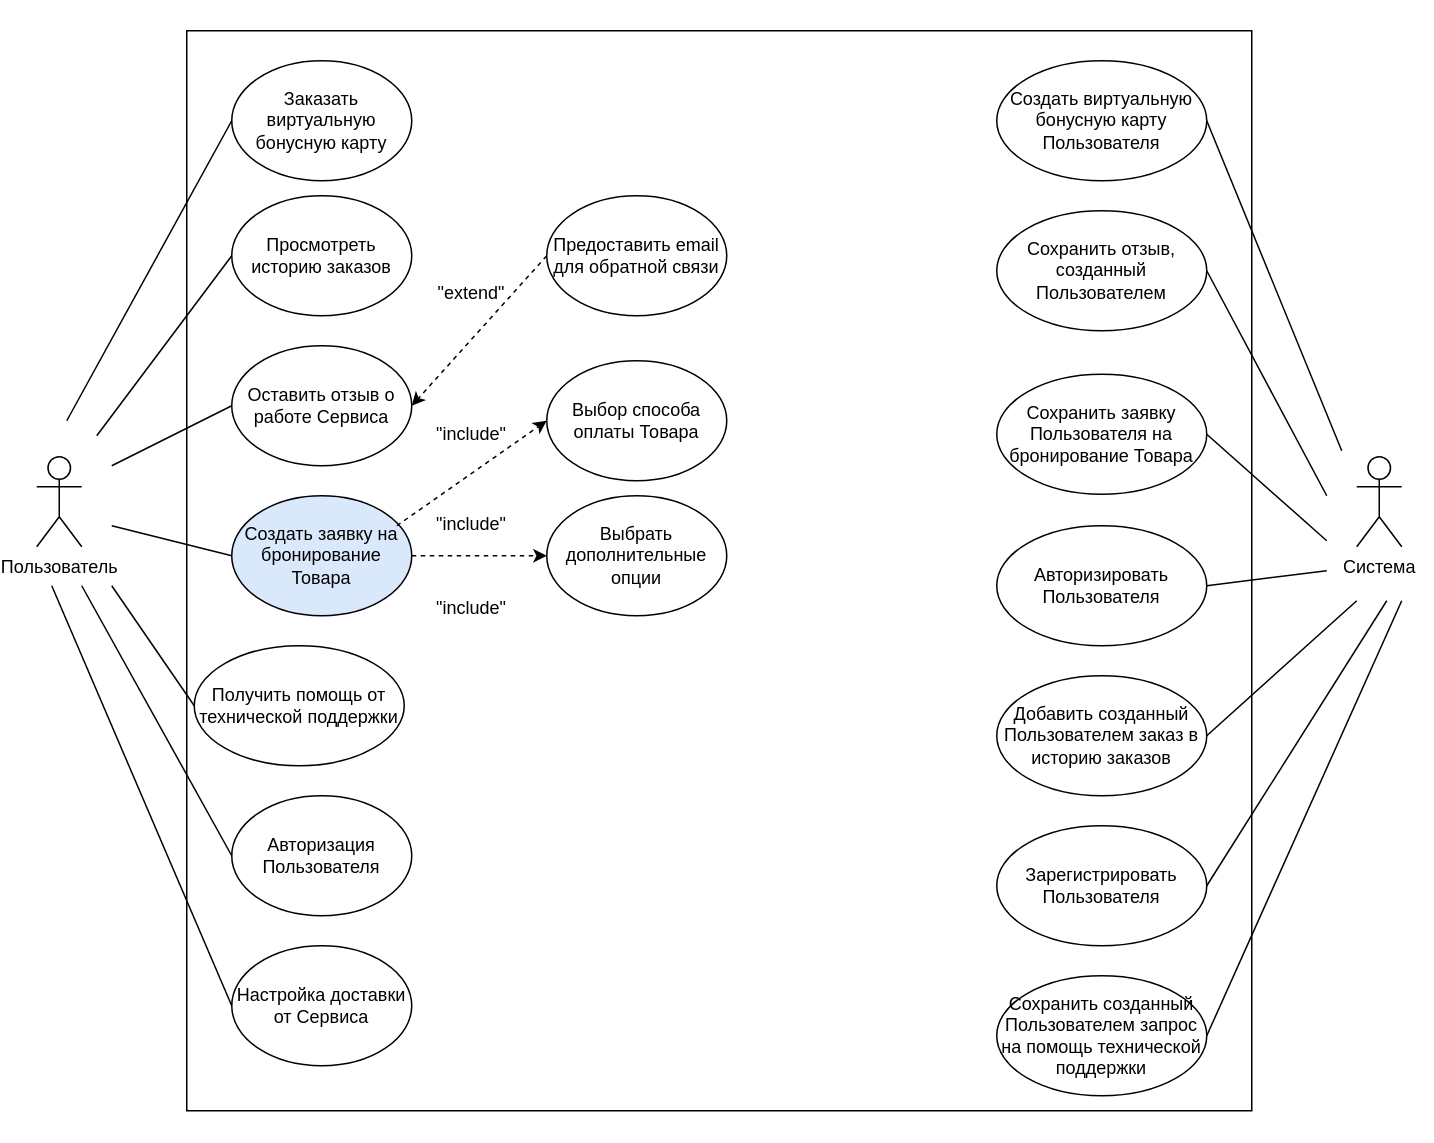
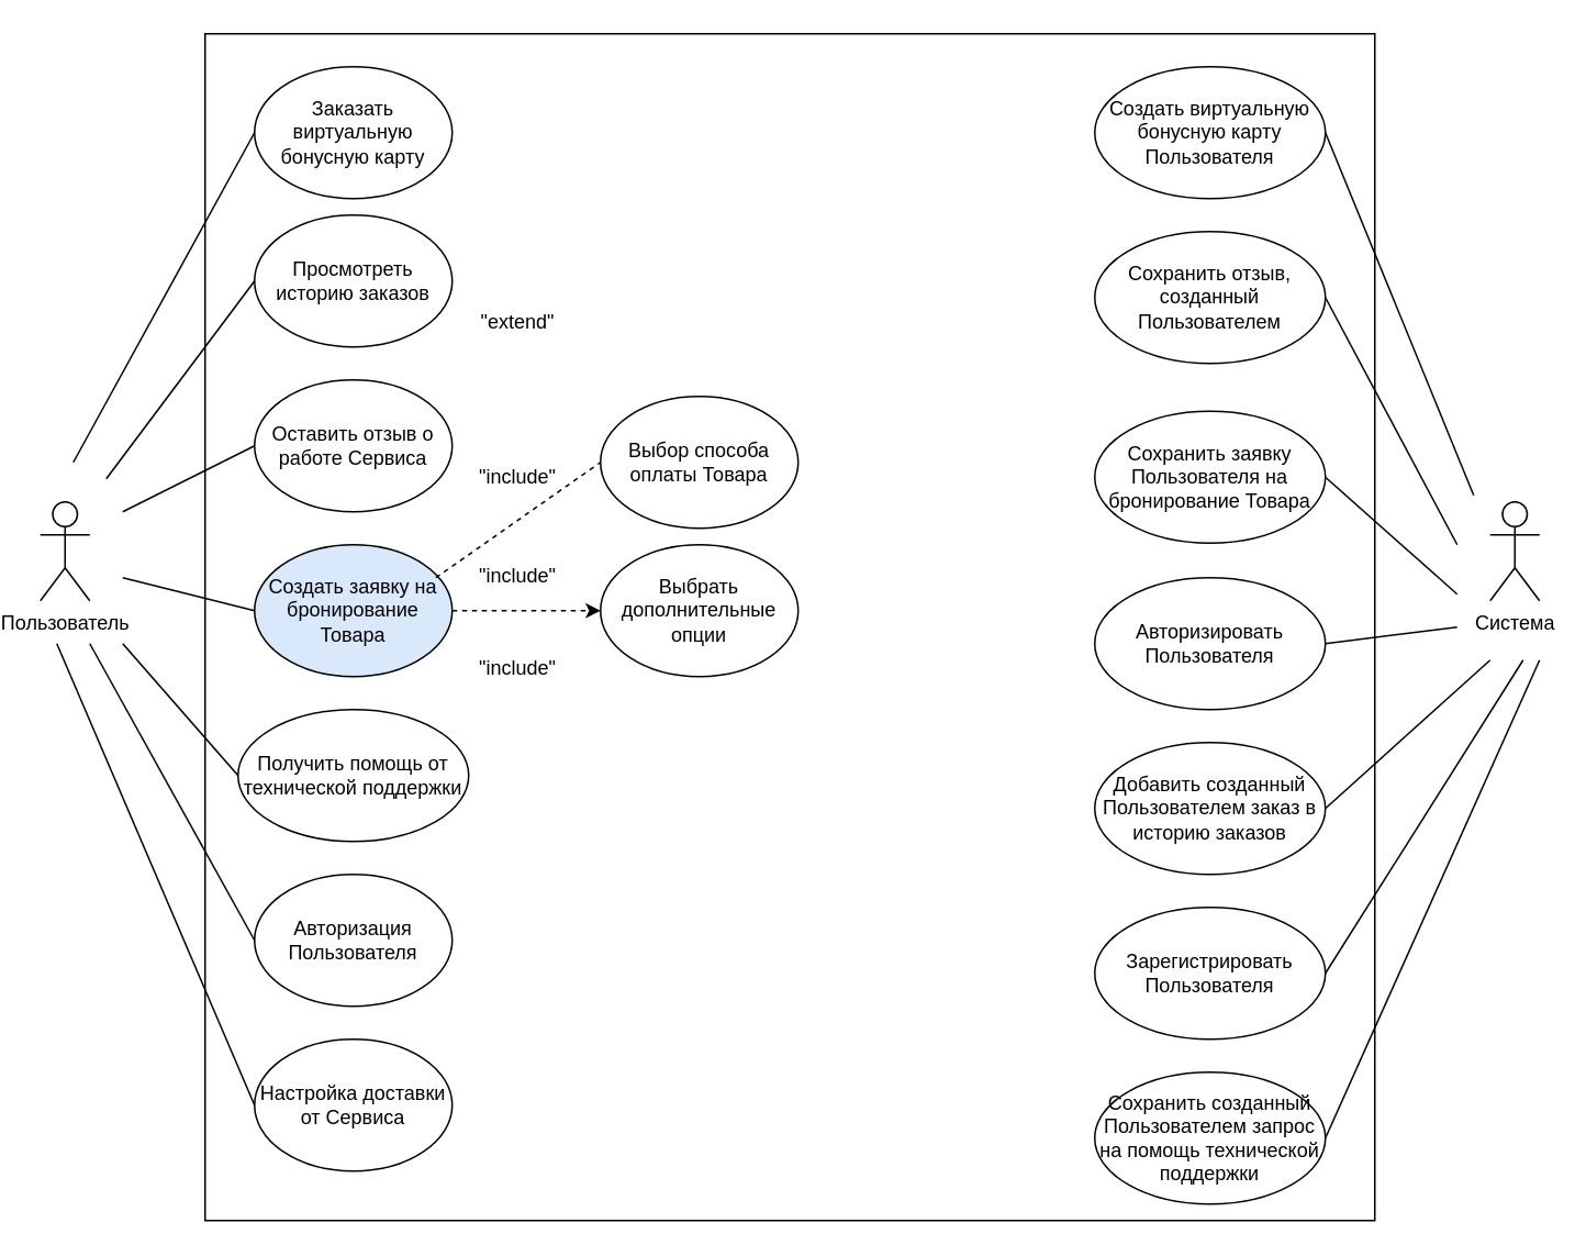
- <mxCell id="11" value="Предоставить email для обратной связи" style="ellipse;whiteSpace=wrap;html=1;" vertex="1" parent="1"><mxGeometry x="360" y="130" width="120" height="80" as="geometry" /></mxCell>
- <mxCell id="4" value="" style="endArrow=classic;html=1;rounded=0;entryX=1;entryY=0.5;entryDx=0;entryDy=0;dashed=1;exitX=0;exitY=0.5;exitDx=0;exitDy=0;" parent="1" target="9" edge="1" source="11"><mxGeometry width="50" height="50" relative="1" as="geometry"><mxPoint x="200" y="190" as="sourcePoint" /><mxPoint x="200" y="240" as="targetPoint" /></mxGeometry></mxCell>
- <mxCell id="26" value="" style="endArrow=classic;html=1;rounded=0;entryX=0;entryY=0.5;entryDx=0;entryDy=0;exitX=0.917;exitY=0.25;exitDx=0;exitDy=0;exitPerimeter=0;dashed=1;" edge="1" parent="1" source="18" target="24"><mxGeometry width="50" height="50" relative="1" as="geometry"><mxPoint x="360" y="470" as="sourcePoint" /><mxPoint x="410" y="420" as="targetPoint" /></mxGeometry></mxCell>
+ <mxCell id="26" value="" style="endArrow=none;html=1;rounded=0;entryX=0;entryY=0.5;entryDx=0;entryDy=0;exitX=0.917;exitY=0.25;exitDx=0;exitDy=0;exitPerimeter=0;dashed=1;" edge="1" parent="1" source="18" target="24"><mxGeometry width="50" height="50" relative="1" as="geometry"><mxPoint x="360" y="470" as="sourcePoint" /><mxPoint x="410" y="420" as="targetPoint" /></mxGeometry></mxCell>
- <mxCell id="10" value="Получить помощь от технической поддержки" style="ellipse;whiteSpace=wrap;html=1;" vertex="1" parent="1"><mxGeometry x="125" y="430" width="140" height="80" as="geometry" /></mxCell>
+ <mxCell id="10" value="Получить помощь от технической поддержки" style="ellipse;whiteSpace=wrap;html=1;" vertex="1" parent="1"><mxGeometry x="140" y="430" width="140" height="80" as="geometry" /></mxCell>
